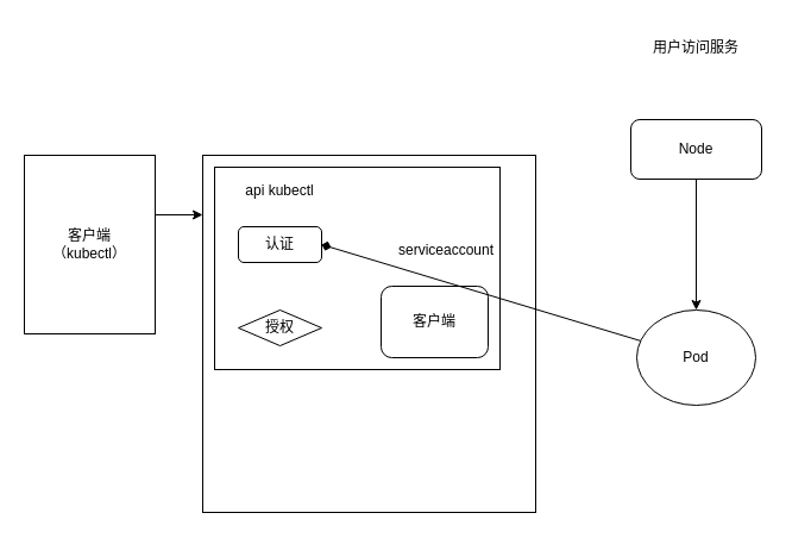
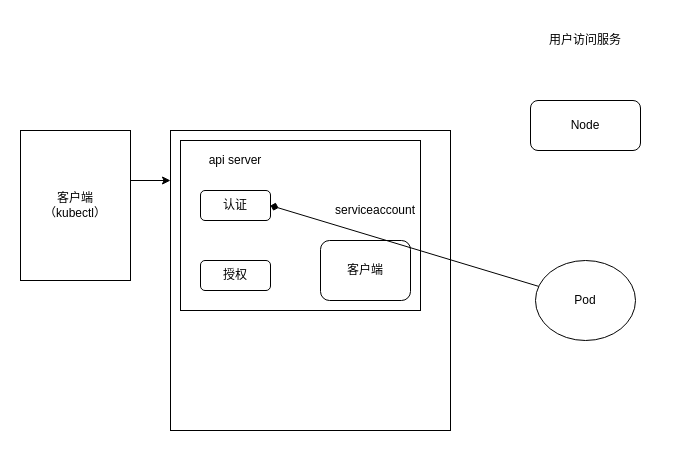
- <mxCell id="5" value="api kubectl" style="text;html=1;strokeColor=none;fillColor=none;align=center;verticalAlign=middle;whiteSpace=wrap;rounded=0;" vertex="1" parent="1"><mxGeometry x="190" y="150" width="90" height="20" as="geometry" /></mxCell>
+ <mxCell id="5" value="api server" style="text;html=1;strokeColor=none;fillColor=none;align=center;verticalAlign=middle;whiteSpace=wrap;rounded=0;" vertex="1" parent="1"><mxGeometry x="190" y="150" width="90" height="20" as="geometry" /></mxCell>
- <mxCell id="10" style="edgeStyle=orthogonalEdgeStyle;rounded=0;orthogonalLoop=1;jettySize=auto;html=1;" edge="1" parent="1" source="11" target="14"><mxGeometry relative="1" as="geometry" /></mxCell>
- <mxCell id="7" value="授权" style="rhombus;whiteSpace=wrap;html=1;" vertex="1" parent="1"><mxGeometry x="200" y="260" width="70" height="30" as="geometry" /></mxCell>
+ <mxCell id="7" value="授权" style="rounded=1;whiteSpace=wrap;html=1;" vertex="1" parent="1"><mxGeometry x="200" y="260" width="70" height="30" as="geometry" /></mxCell>
